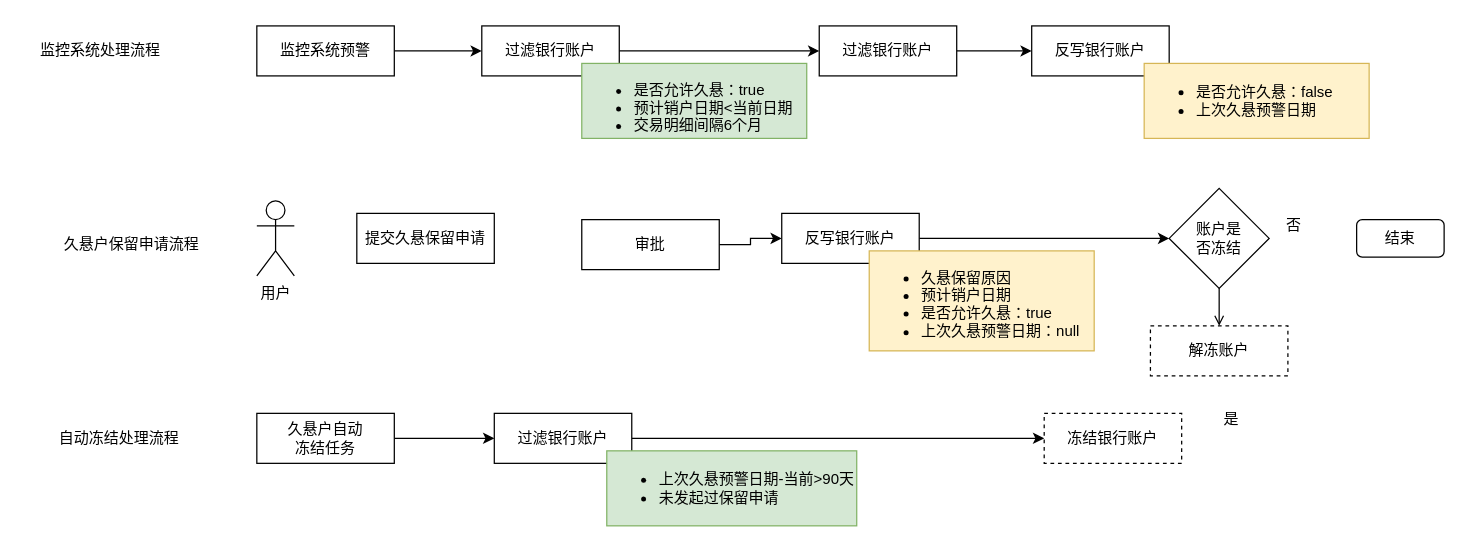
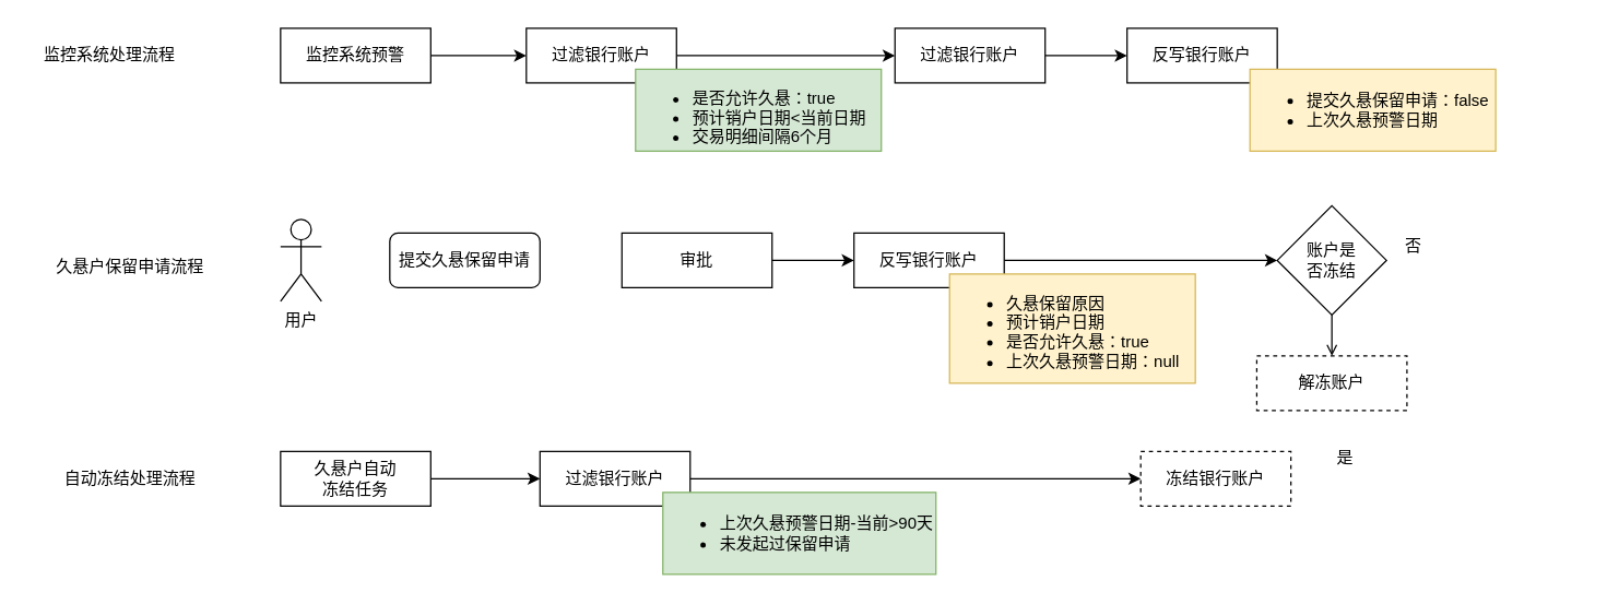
- <mxCell id="5" value="&lt;ul&gt;&lt;li&gt;&lt;span style=&quot;background-color: initial;&quot;&gt;是否允许久悬：false&lt;/span&gt;&lt;br&gt;&lt;/li&gt;&lt;li&gt;上次久悬预警日期&lt;/li&gt;&lt;/ul&gt;" style="text;html=1;whiteSpace=wrap;verticalAlign=middle;overflow=hidden;rounded=0;imageAspect=1;absoluteArcSize=0;noLabel=0;fillColor=#fff2cc;strokeColor=#d6b656;" vertex="1" parent="1"><mxGeometry x="915" y="50" width="180" height="60" as="geometry" /></mxCell>
+ <mxCell id="5" value="&lt;ul&gt;&lt;li&gt;&lt;span style=&quot;background-color: initial;&quot;&gt;提交久悬保留申请：false&lt;/span&gt;&lt;br&gt;&lt;/li&gt;&lt;li&gt;上次久悬预警日期&lt;/li&gt;&lt;/ul&gt;" style="text;html=1;whiteSpace=wrap;verticalAlign=middle;overflow=hidden;rounded=0;imageAspect=1;absoluteArcSize=0;noLabel=0;fillColor=#fff2cc;strokeColor=#d6b656;" vertex="1" parent="1"><mxGeometry x="915" y="50" width="180" height="60" as="geometry" /></mxCell>
- <mxCell id="7" value="提交久悬保留申请" style="rounded=0;whiteSpace=wrap;html=1;" vertex="1" parent="1"><mxGeometry x="285" y="170" width="110" height="40" as="geometry" /></mxCell>
+ <mxCell id="7" value="提交久悬保留申请" style="whiteSpace=wrap;html=1;rounded=1;" vertex="1" parent="1"><mxGeometry x="285" y="170" width="110" height="40" as="geometry" /></mxCell>
- <mxCell id="29" value="结束" style="rounded=1;whiteSpace=wrap;html=1;fillColor=none;" vertex="1" parent="1"><mxGeometry x="1085" y="175" width="70" height="30" as="geometry" /></mxCell>
- <mxCell id="30" value="久悬户保留申请流程" style="text;html=1;strokeColor=none;fillColor=none;align=center;verticalAlign=middle;whiteSpace=wrap;rounded=0;" vertex="1" parent="1"><mxGeometry x="45" y="180" width="120" height="30" as="geometry" /></mxCell>
+ <mxCell id="30" value="久悬户保留申请流程" style="text;html=1;strokeColor=none;fillColor=none;align=center;verticalAlign=middle;whiteSpace=wrap;rounded=0;" vertex="1" parent="1"><mxGeometry x="35" y="180" width="120" height="30" as="geometry" /></mxCell>
- <mxCell id="9" value="审批" style="rounded=0;whiteSpace=wrap;html=1;" vertex="1" parent="1"><mxGeometry x="465" y="175" width="110" height="40" as="geometry" /></mxCell>
+ <mxCell id="9" value="审批" style="rounded=0;whiteSpace=wrap;html=1;" vertex="1" parent="1"><mxGeometry x="455" y="170" width="110" height="40" as="geometry" /></mxCell>
